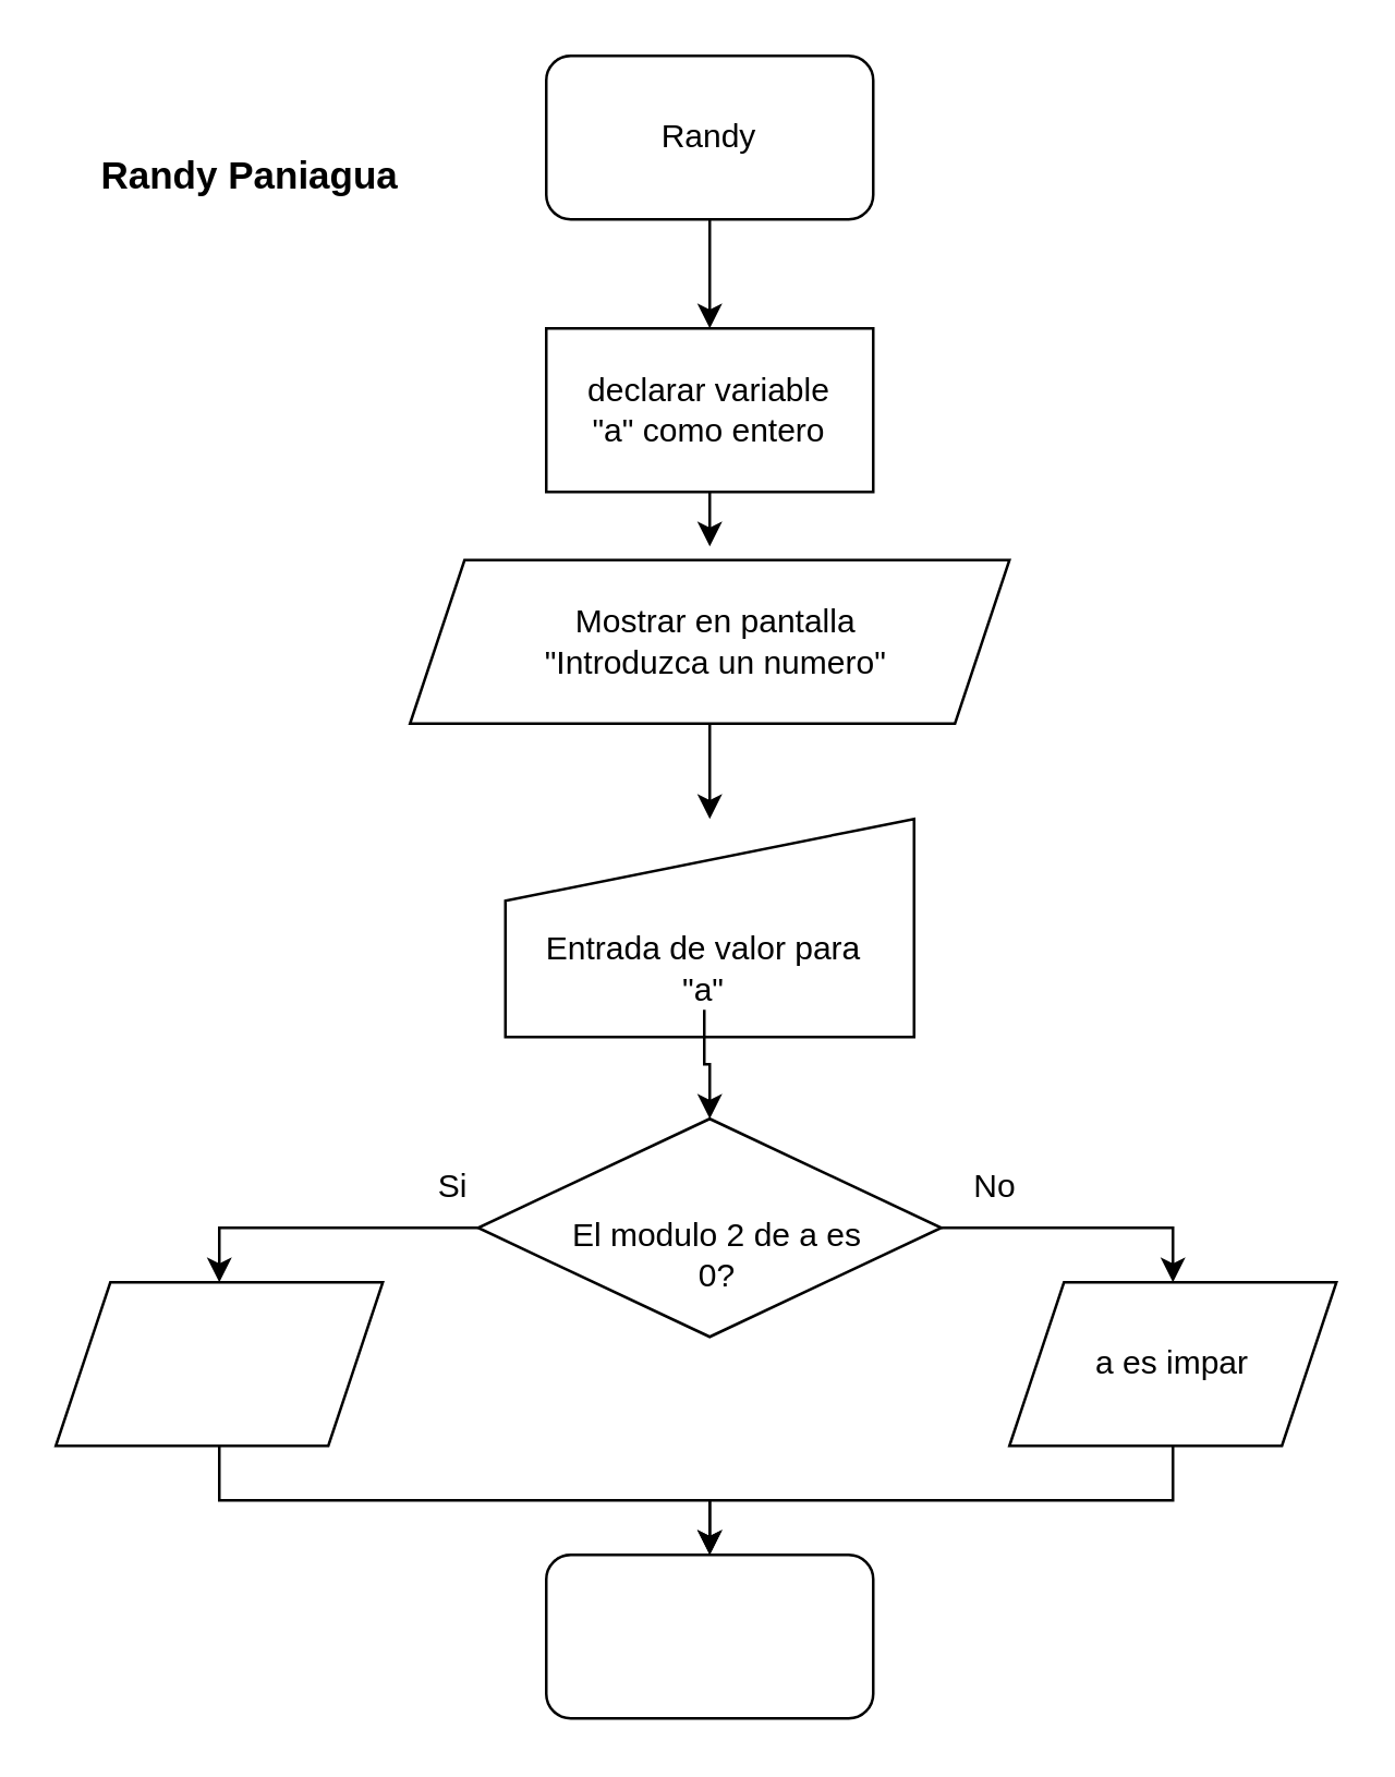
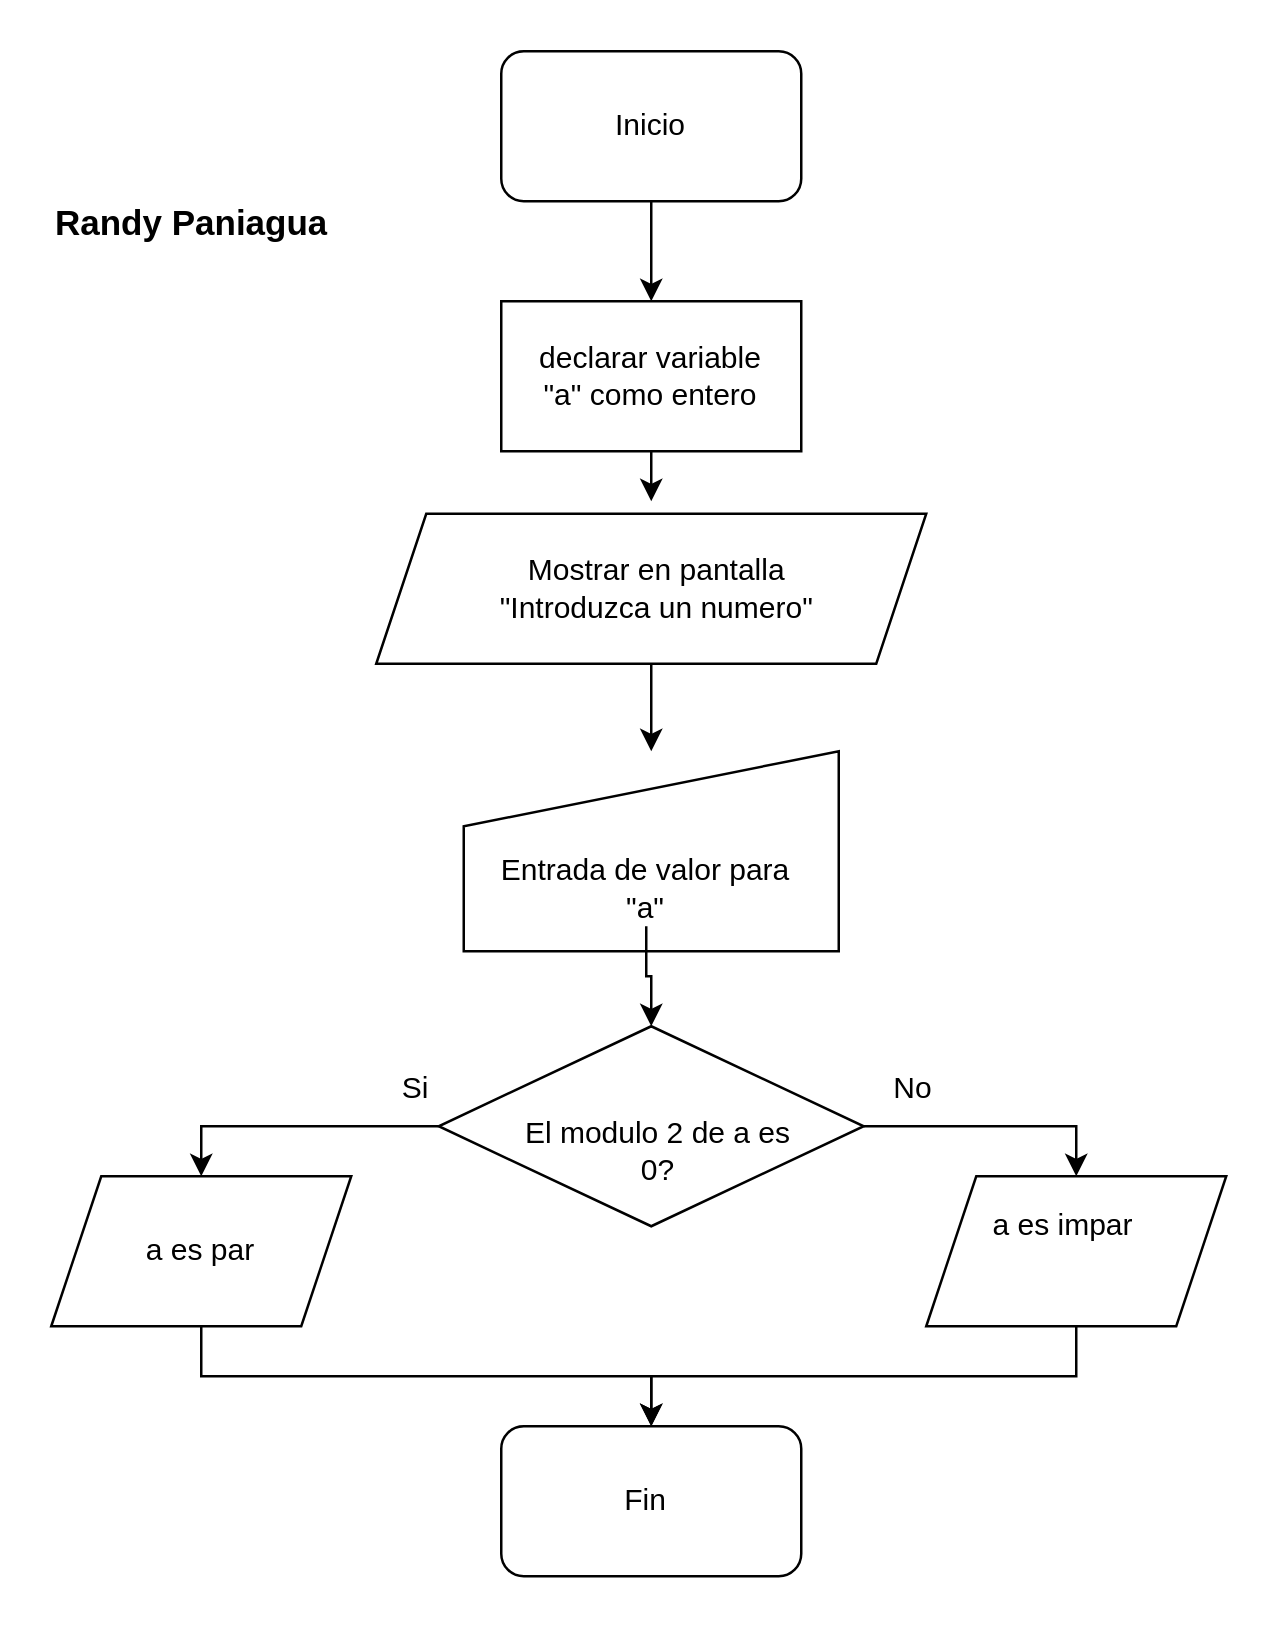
- <mxCell id="4" value="Randy" style="text;html=1;align=center;verticalAlign=middle;whiteSpace=wrap;rounded=0;" vertex="1" parent="1"><mxGeometry x="230" y="35" width="60" height="30" as="geometry" /></mxCell>
+ <mxCell id="4" value="Inicio" style="text;html=1;align=center;verticalAlign=middle;whiteSpace=wrap;rounded=0;" vertex="1" parent="1"><mxGeometry x="230" y="35" width="60" height="30" as="geometry" /></mxCell>
- <mxCell id="28" value="&lt;h1 style=&quot;margin-top: 0px;&quot;&gt;&lt;font style=&quot;font-size: 14px;&quot;&gt;Randy Paniagua&lt;/font&gt;&lt;/h1&gt;" style="text;html=1;whiteSpace=wrap;overflow=hidden;rounded=0;" vertex="1" parent="1"><mxGeometry x="35" y="40" width="134" height="40" as="geometry" /></mxCell>
+ <mxCell id="28" value="&lt;h1 style=&quot;margin-top: 0px;&quot;&gt;&lt;font style=&quot;font-size: 14px;&quot;&gt;Randy Paniagua&lt;/font&gt;&lt;/h1&gt;" style="text;html=1;whiteSpace=wrap;overflow=hidden;rounded=0;" vertex="1" parent="1"><mxGeometry x="20" y="65" width="134" height="40" as="geometry" /></mxCell>
+ <mxCell id="27" value="a es par" style="text;html=1;align=center;verticalAlign=middle;whiteSpace=wrap;rounded=0;" vertex="1" parent="1"><mxGeometry x="50" y="485" width="60" height="30" as="geometry" /></mxCell>
- <mxCell id="26" value="a es impar" style="text;html=1;align=center;verticalAlign=middle;whiteSpace=wrap;rounded=0;" vertex="1" parent="1"><mxGeometry x="400" y="485" width="60" height="30" as="geometry" /></mxCell>
+ <mxCell id="26" value="a es impar" style="text;html=1;align=center;verticalAlign=middle;whiteSpace=wrap;rounded=0;" vertex="1" parent="1"><mxGeometry x="395" y="475" width="60" height="30" as="geometry" /></mxCell>
+ <mxCell id="15" value="Fin" style="text;html=1;align=center;verticalAlign=middle;whiteSpace=wrap;rounded=0;" vertex="1" parent="1"><mxGeometry x="228" y="585" width="60" height="30" as="geometry" /></mxCell>
